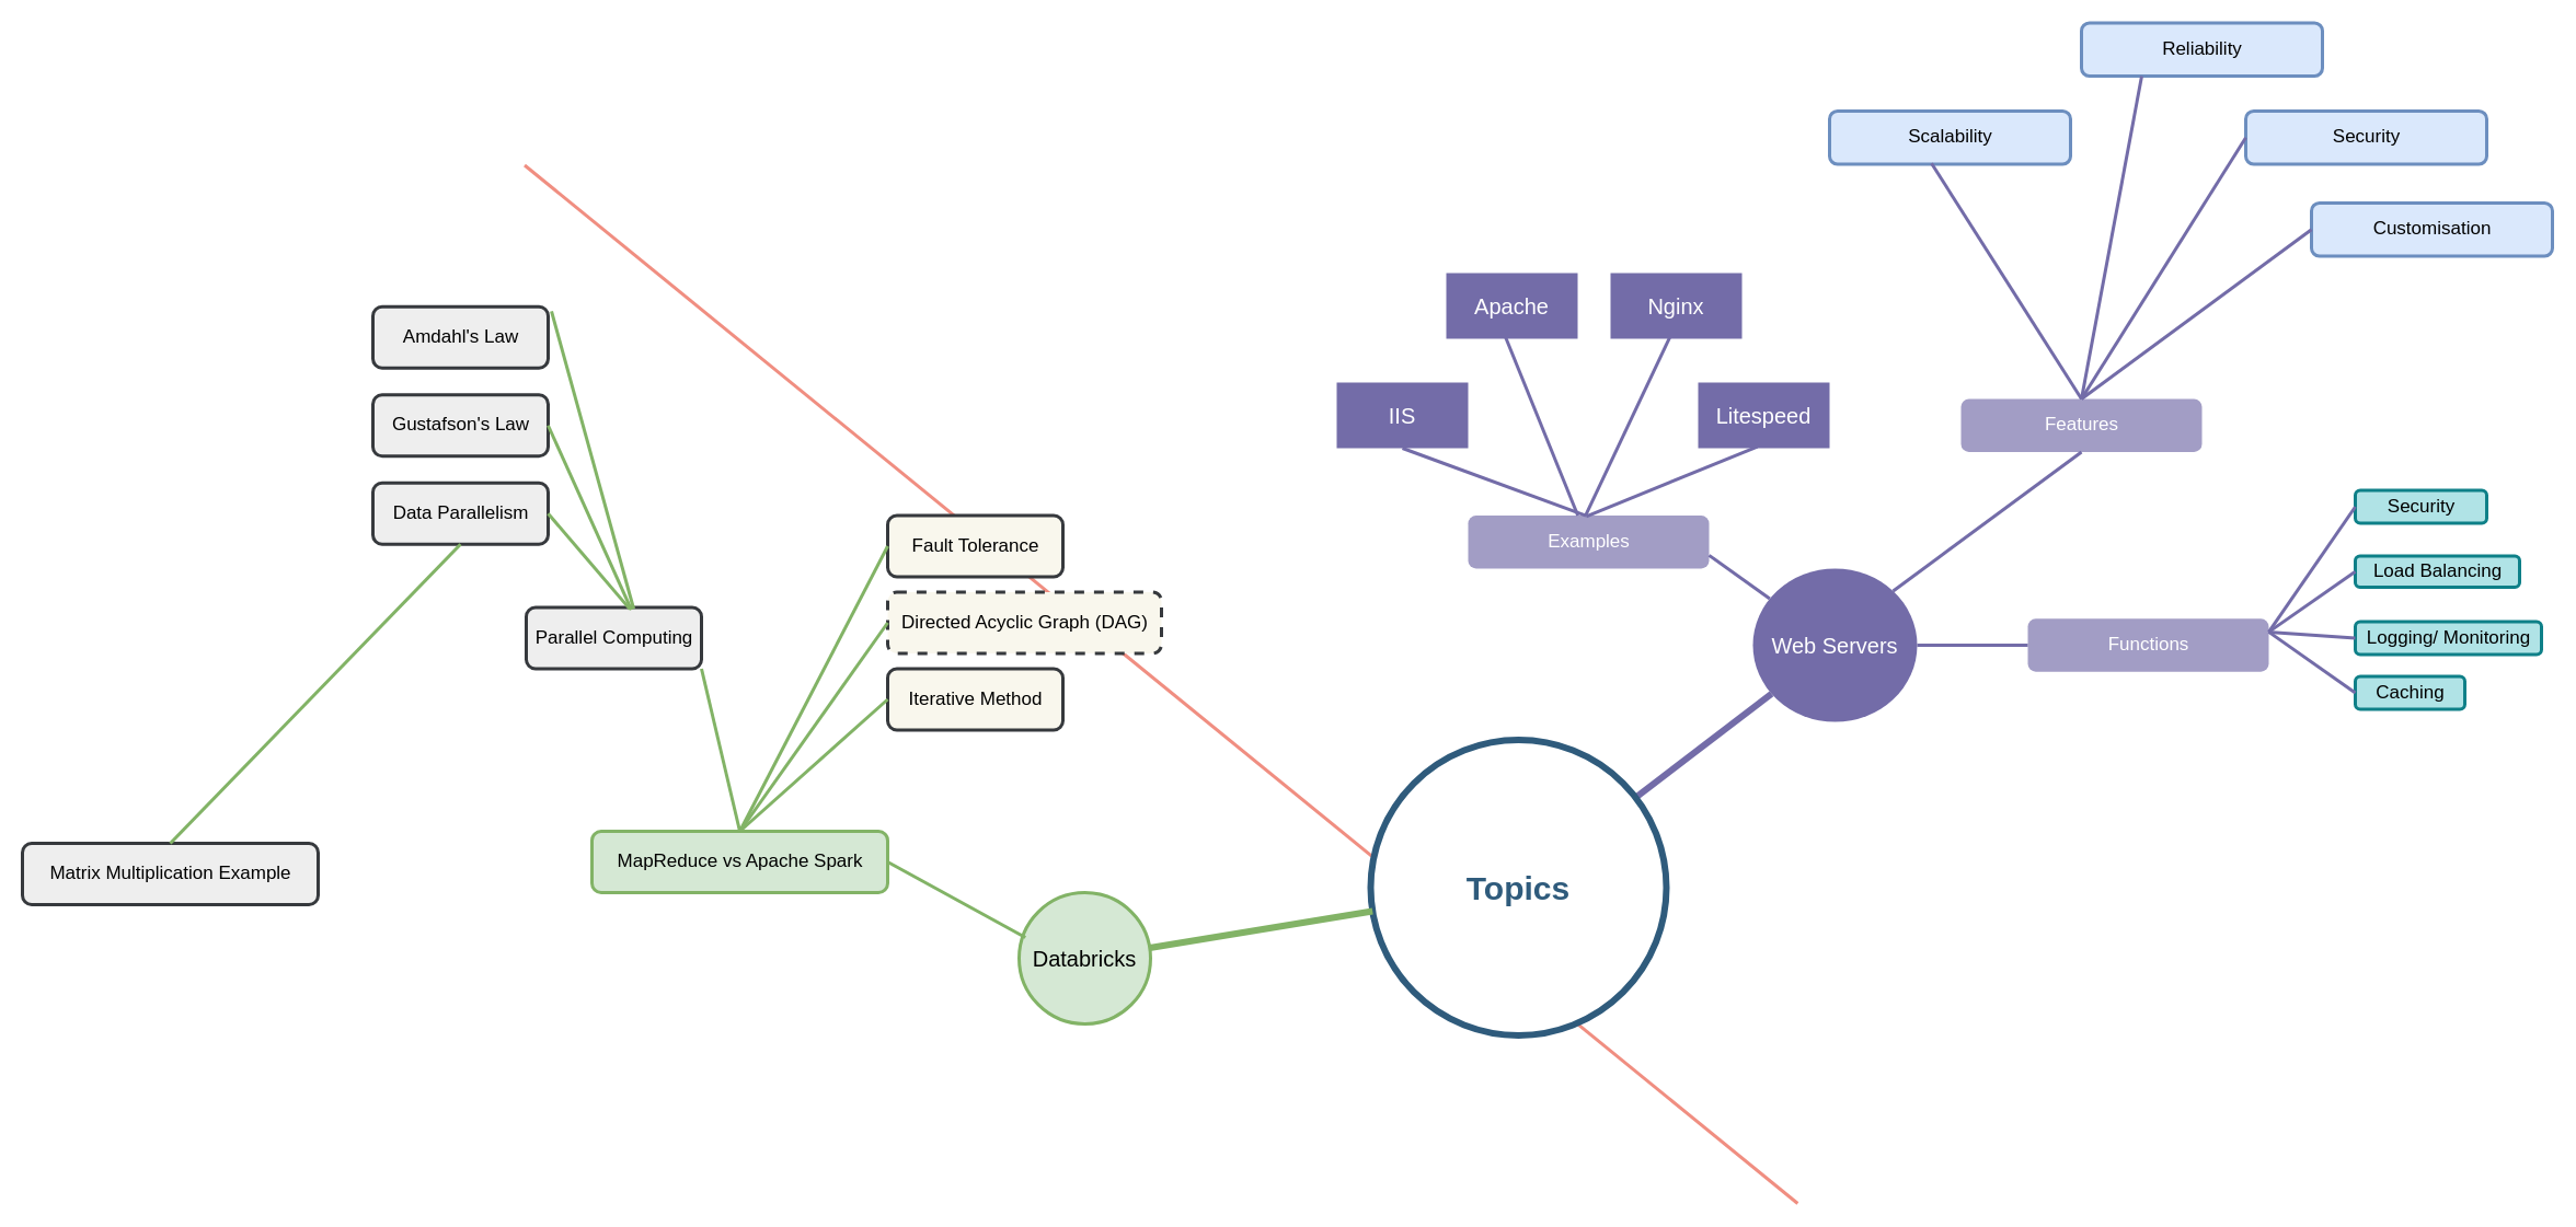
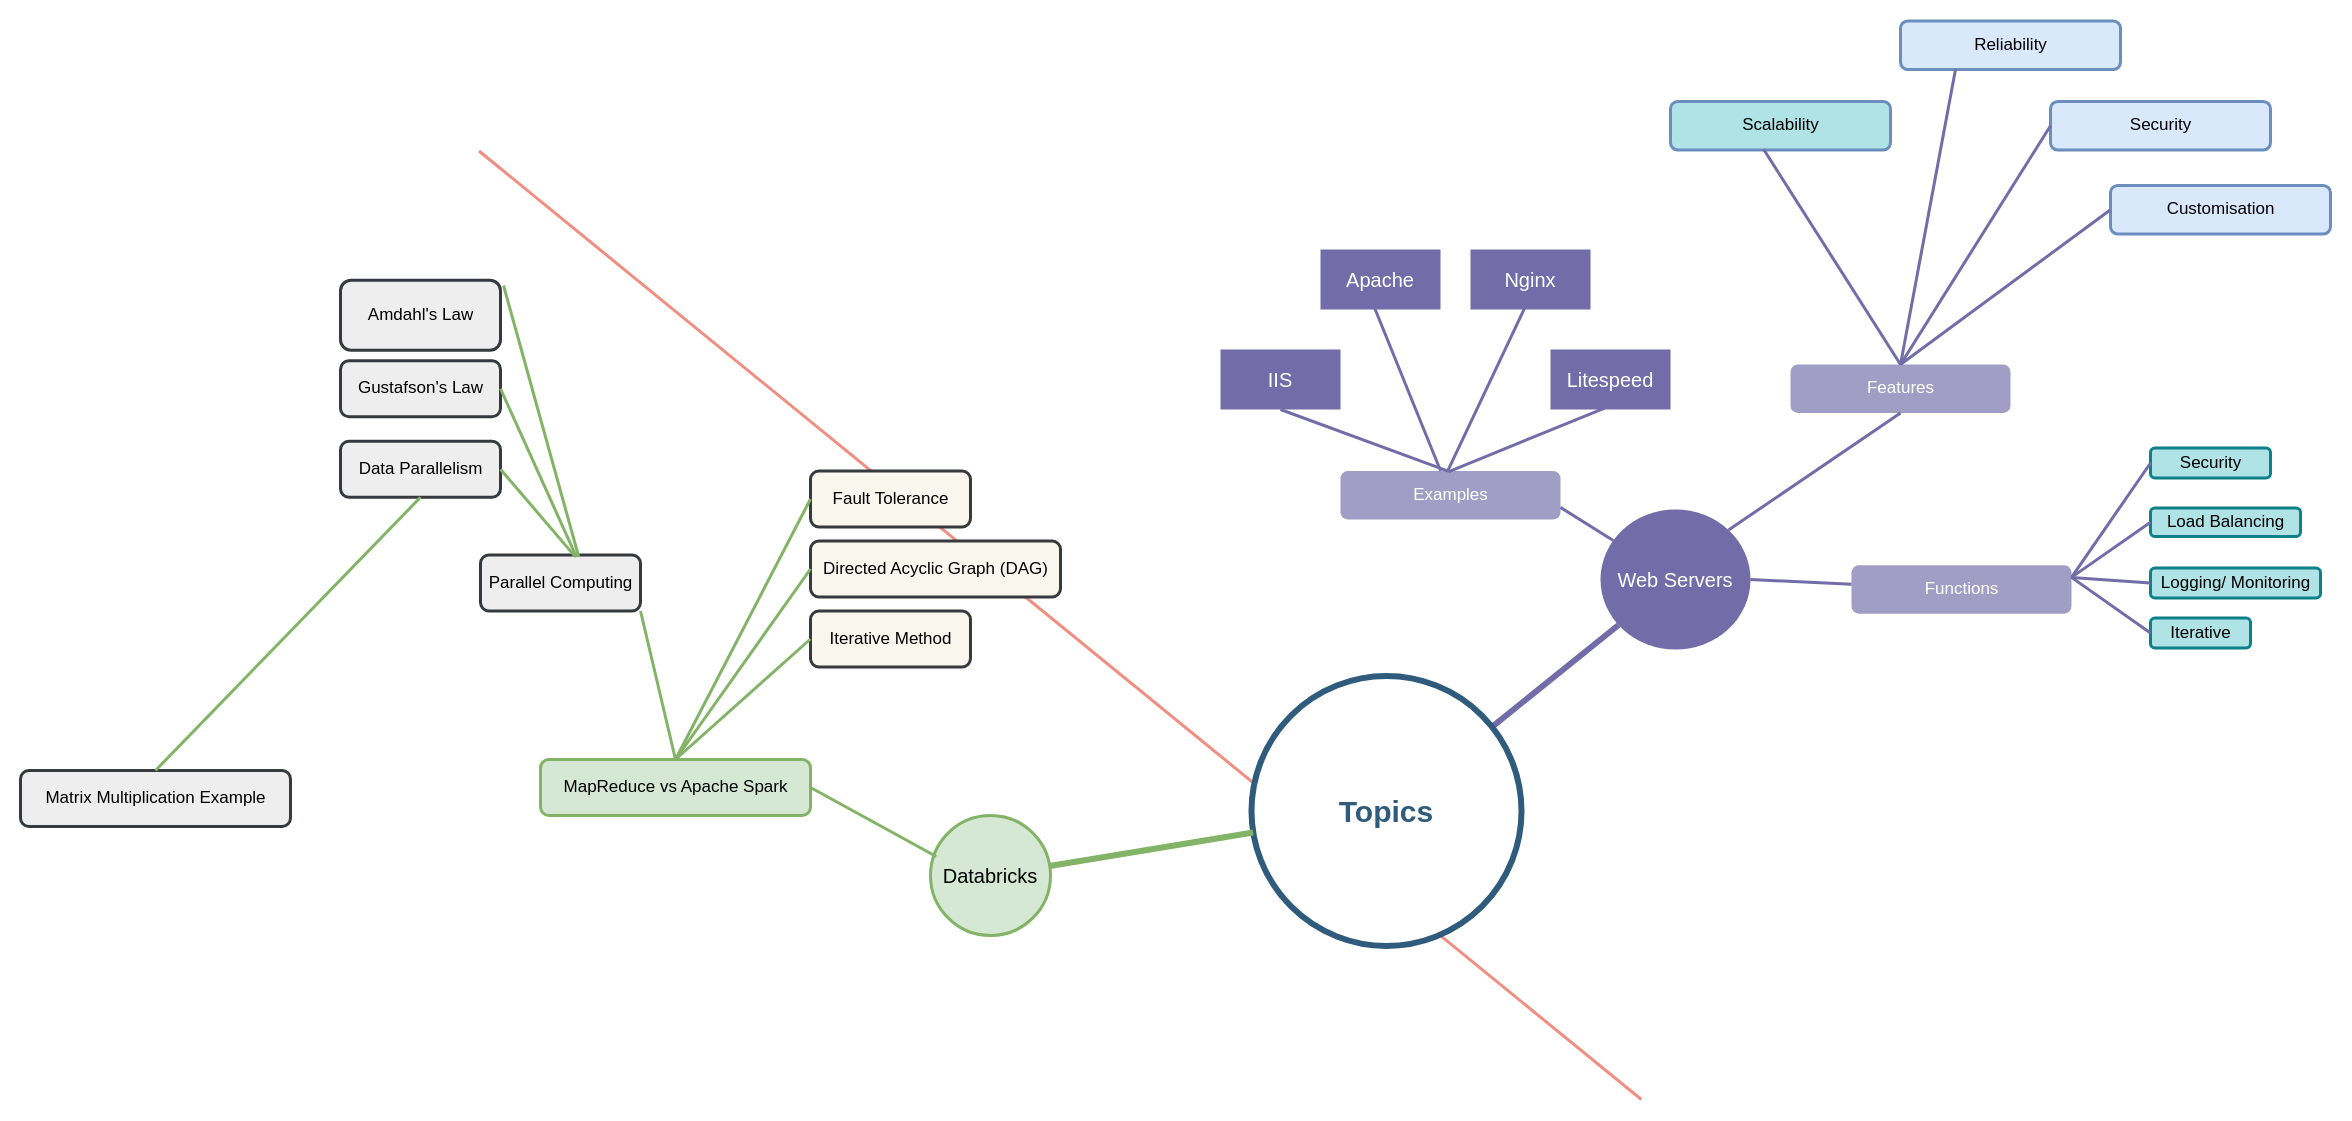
- <mxCell id="44" value="Scalability" style="rounded=1;fillColor=#dae8fc;strokeColor=#6c8ebf;strokeWidth=3;shadow=0;html=1;fontSize=17;" vertex="1" parent="1"><mxGeometry x="1670" y="101" width="220" height="48.5" as="geometry" /></mxCell>
+ <mxCell id="44" value="Scalability" style="rounded=1;fillColor=#b0e3e6;strokeColor=#6c8ebf;strokeWidth=3;shadow=0;html=1;fontSize=17;" vertex="1" parent="1"><mxGeometry x="1670" y="101" width="220" height="48.5" as="geometry" /></mxCell>
- <mxCell id="28" value="Amdahl's Law" style="rounded=1;fillColor=#eeeeee;strokeColor=#36393d;strokeWidth=3;shadow=0;html=1;fontSize=17;" vertex="1" parent="1"><mxGeometry x="340" y="279.75" width="160" height="56" as="geometry" /></mxCell>
+ <mxCell id="28" value="Amdahl's Law" style="rounded=1;fillColor=#eeeeee;strokeColor=#36393d;strokeWidth=3;shadow=0;html=1;fontSize=17;" vertex="1" parent="1"><mxGeometry x="340" y="279.75" width="160" height="70" as="geometry" /></mxCell>
- <mxCell id="18" value="Directed Acyclic Graph (DAG)" style="rounded=1;fillColor=#f9f7ed;strokeColor=#36393d;strokeWidth=3;shadow=0;html=1;fontSize=17;dashed=1;" vertex="1" parent="1"><mxGeometry x="810" y="540.5" width="250" height="56" as="geometry" /></mxCell>
+ <mxCell id="18" value="Directed Acyclic Graph (DAG)" style="rounded=1;fillColor=#f9f7ed;strokeColor=#36393d;strokeWidth=3;shadow=0;html=1;fontSize=17;" vertex="1" parent="1"><mxGeometry x="810" y="540.5" width="250" height="56" as="geometry" /></mxCell>
- <mxCell id="2" value="Web Servers" style="ellipse;whiteSpace=wrap;html=1;shadow=0;fontFamily=Helvetica;fontSize=20;fontColor=#FFFFFF;align=center;strokeWidth=3;fillColor=#736ca8;strokeColor=none;" parent="1" vertex="1"><mxGeometry x="1600" y="519" width="150" height="140" as="geometry" /></mxCell>
+ <mxCell id="2" value="Web Servers" style="ellipse;whiteSpace=wrap;html=1;shadow=0;fontFamily=Helvetica;fontSize=20;fontColor=#FFFFFF;align=center;strokeWidth=3;fillColor=#736ca8;strokeColor=none;" parent="1" vertex="1"><mxGeometry x="1600" y="509" width="150" height="140" as="geometry" /></mxCell>
- <mxCell id="54" value="Caching" style="rounded=1;fillColor=#b0e3e6;strokeWidth=3;shadow=0;html=1;fontSize=17;strokeColor=#0e8088;" vertex="1" parent="1"><mxGeometry x="2150" y="617.5" width="100" height="30" as="geometry" /></mxCell>
+ <mxCell id="54" value="Iterative" style="rounded=1;fillColor=#b0e3e6;strokeWidth=3;shadow=0;html=1;fontSize=17;strokeColor=#0e8088;" vertex="1" parent="1"><mxGeometry x="2150" y="617.5" width="100" height="30" as="geometry" /></mxCell>
